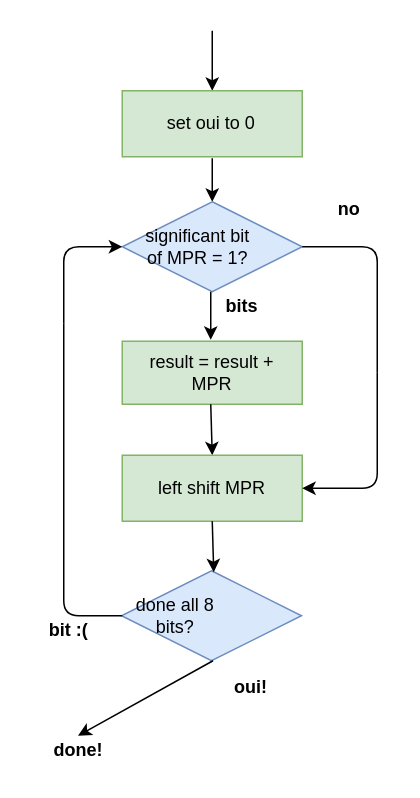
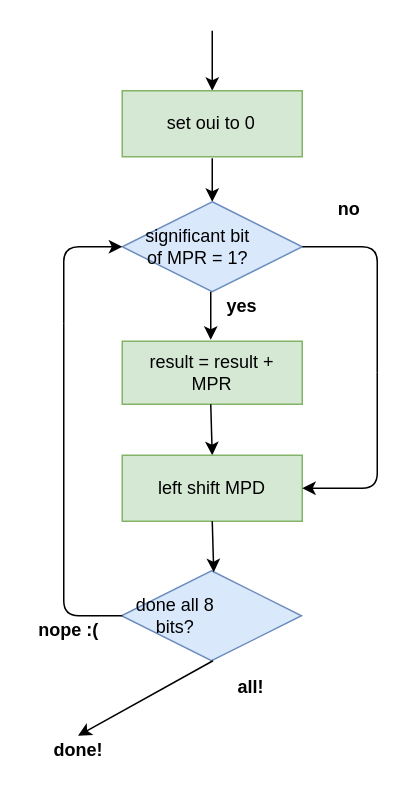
- <mxCell id="10" value="&lt;b&gt;bits&lt;/b&gt;" style="text;html=1;strokeColor=none;fillColor=none;align=center;verticalAlign=middle;whiteSpace=wrap;rounded=0;" vertex="1" parent="1"><mxGeometry x="141" y="194" width="40" height="20" as="geometry" /></mxCell>
+ <mxCell id="10" value="&lt;b&gt;yes&lt;/b&gt;" style="text;html=1;strokeColor=none;fillColor=none;align=center;verticalAlign=middle;whiteSpace=wrap;rounded=0;" vertex="1" parent="1"><mxGeometry x="141" y="194" width="40" height="20" as="geometry" /></mxCell>
- <mxCell id="14" value="left shift MPR" style="text;html=1;strokeColor=none;fillColor=none;align=center;verticalAlign=middle;whiteSpace=wrap;rounded=0;" vertex="1" parent="1"><mxGeometry x="96.5" y="315" width="88" height="20" as="geometry" /></mxCell>
+ <mxCell id="14" value="left shift MPD" style="text;html=1;strokeColor=none;fillColor=none;align=center;verticalAlign=middle;whiteSpace=wrap;rounded=0;" vertex="1" parent="1"><mxGeometry x="96.5" y="315" width="88" height="20" as="geometry" /></mxCell>
- <mxCell id="21" value="&lt;b&gt;bit :(&lt;/b&gt;" style="text;html=1;strokeColor=none;fillColor=none;align=center;verticalAlign=middle;whiteSpace=wrap;rounded=0;" vertex="1" parent="1"><mxGeometry x="20" y="410" width="51" height="20" as="geometry" /></mxCell>
+ <mxCell id="21" value="&lt;b&gt;nope :(&lt;/b&gt;" style="text;html=1;strokeColor=none;fillColor=none;align=center;verticalAlign=middle;whiteSpace=wrap;rounded=0;" vertex="1" parent="1"><mxGeometry x="20" y="410" width="51" height="20" as="geometry" /></mxCell>
- <mxCell id="22" value="&lt;b&gt;oui!&lt;/b&gt;" style="text;html=1;strokeColor=none;fillColor=none;align=center;verticalAlign=middle;whiteSpace=wrap;rounded=0;" vertex="1" parent="1"><mxGeometry x="147" y="448" width="40" height="20" as="geometry" /></mxCell>
+ <mxCell id="22" value="&lt;b&gt;all!&lt;/b&gt;" style="text;html=1;strokeColor=none;fillColor=none;align=center;verticalAlign=middle;whiteSpace=wrap;rounded=0;" vertex="1" parent="1"><mxGeometry x="147" y="448" width="40" height="20" as="geometry" /></mxCell>
